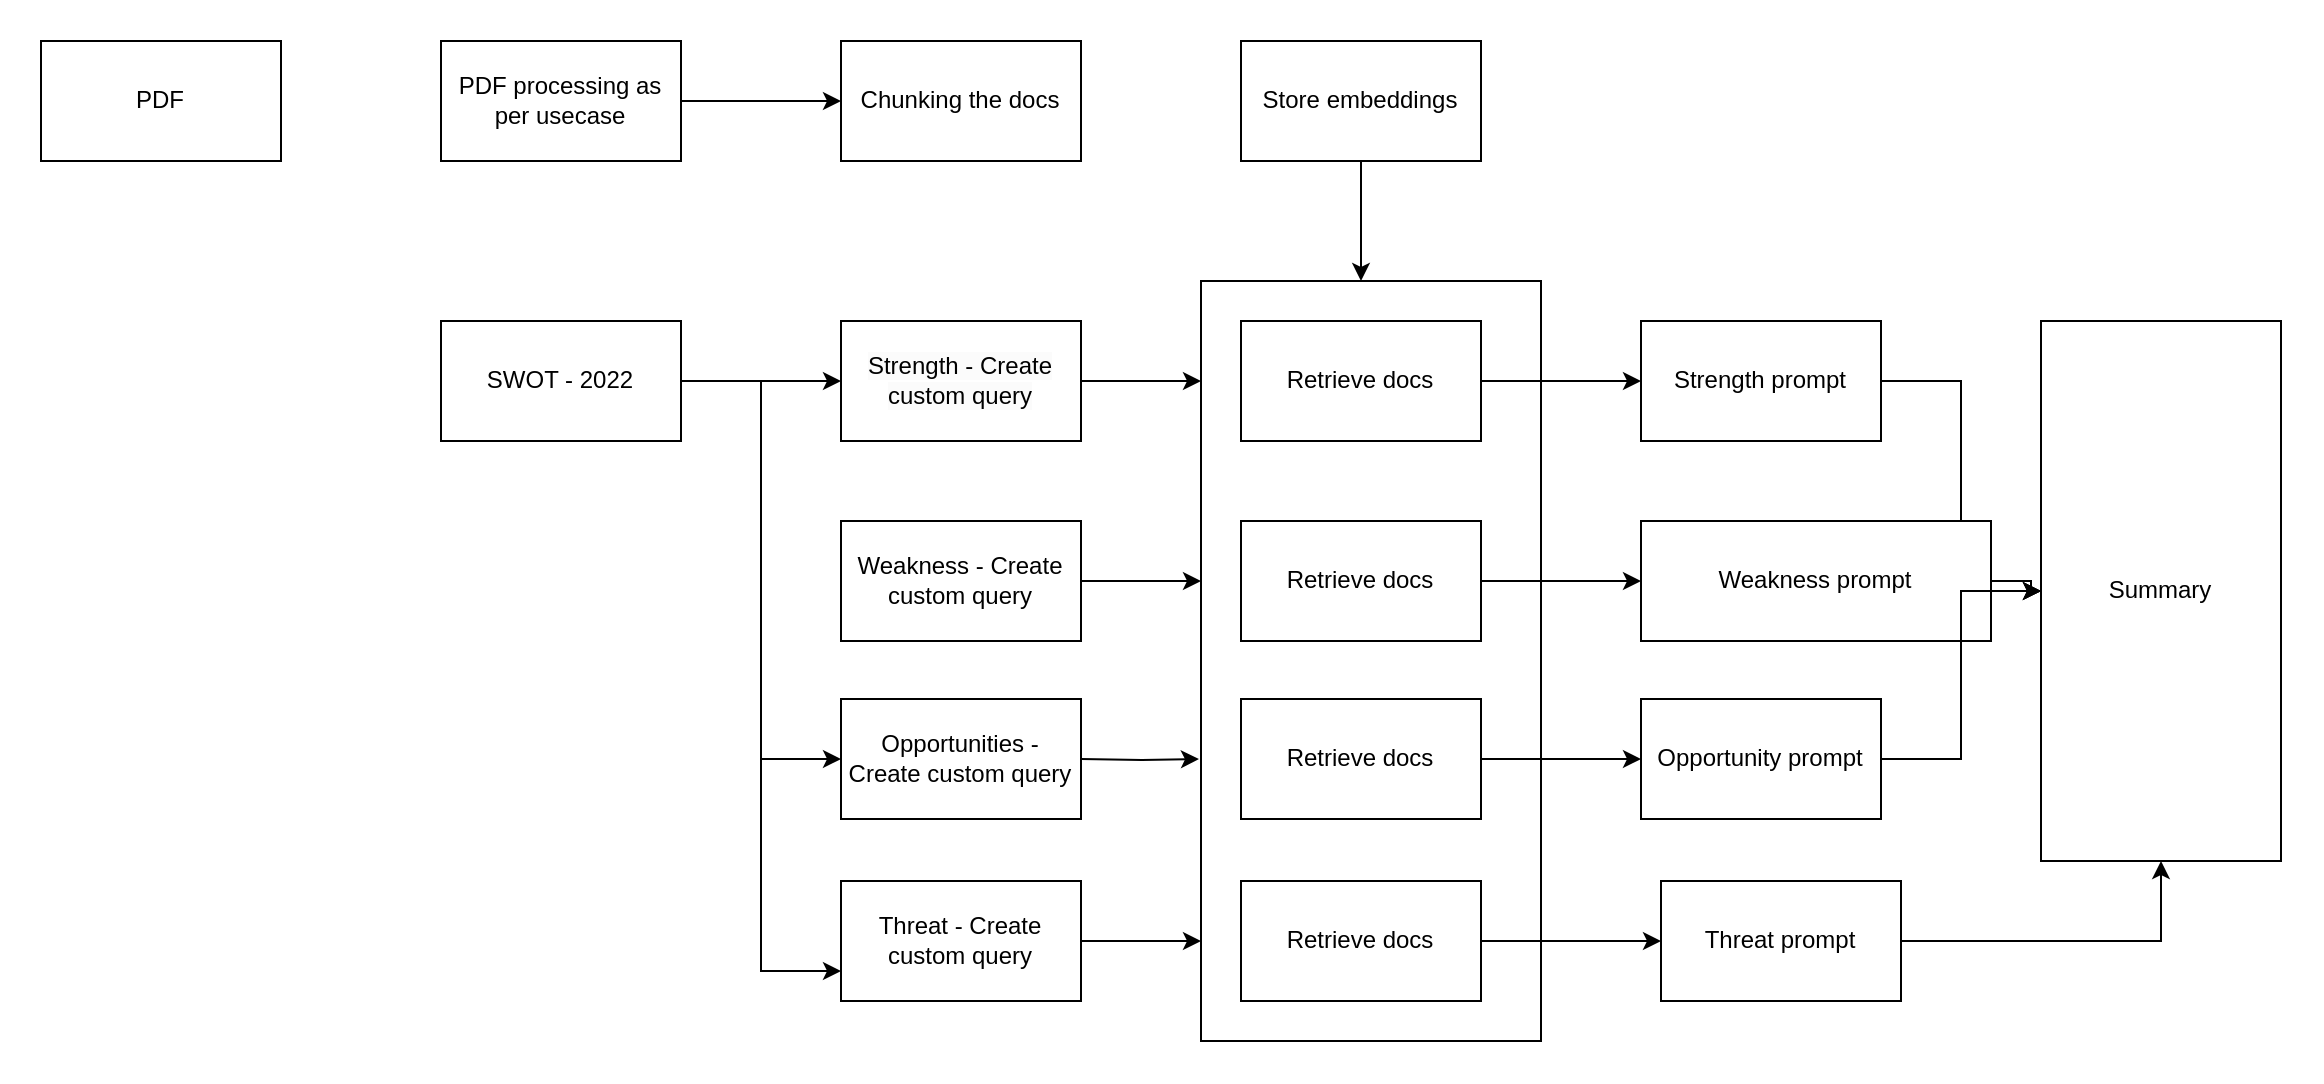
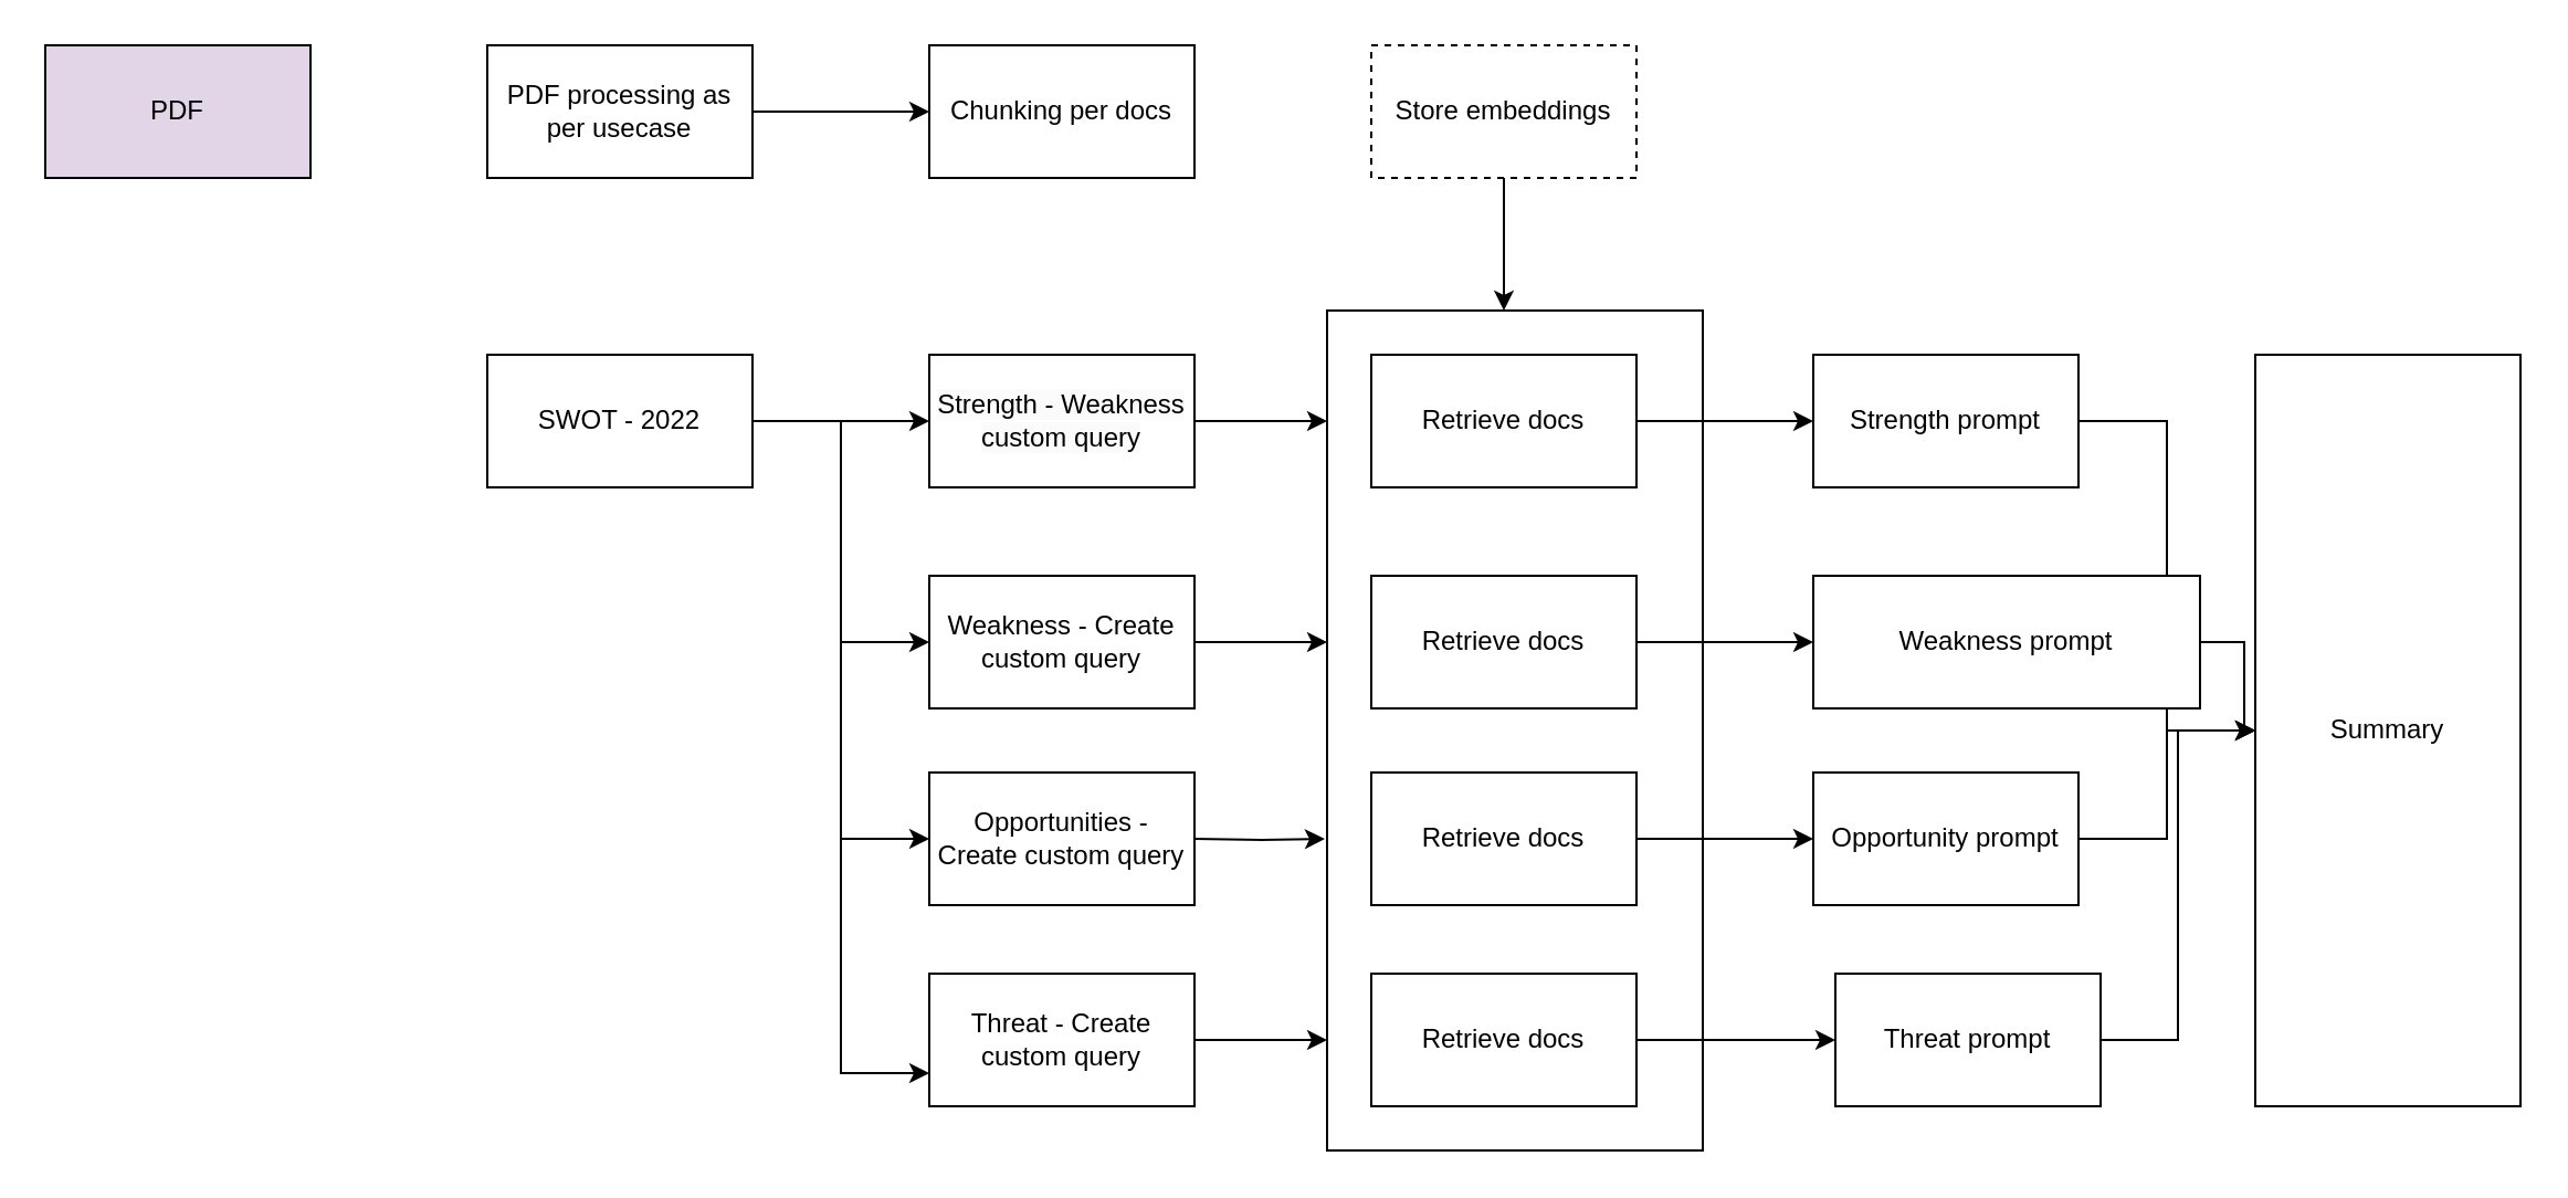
- <mxCell id="3" value="PDF" style="rounded=0;whiteSpace=wrap;html=1;" vertex="1" parent="1"><mxGeometry x="20" y="20" width="120" height="60" as="geometry" /></mxCell>
+ <mxCell id="3" value="PDF" style="rounded=0;whiteSpace=wrap;html=1;fillColor=#e1d5e7;" vertex="1" parent="1"><mxGeometry x="20" y="20" width="120" height="60" as="geometry" /></mxCell>
- <mxCell id="6" value="Chunking the docs" style="rounded=0;whiteSpace=wrap;html=1;" vertex="1" parent="1"><mxGeometry x="420" y="20" width="120" height="60" as="geometry" /></mxCell>
+ <mxCell id="6" value="Chunking per docs" style="rounded=0;whiteSpace=wrap;html=1;" vertex="1" parent="1"><mxGeometry x="420" y="20" width="120" height="60" as="geometry" /></mxCell>
- <mxCell id="8" value="Store embeddings" style="rounded=0;whiteSpace=wrap;html=1;" vertex="1" parent="1"><mxGeometry x="620" y="20" width="120" height="60" as="geometry" /></mxCell>
+ <mxCell id="8" value="Store embeddings" style="rounded=0;whiteSpace=wrap;html=1;dashed=1;" vertex="1" parent="1"><mxGeometry x="620" y="20" width="120" height="60" as="geometry" /></mxCell>
- <mxCell id="15" value="&lt;meta charset=&quot;utf-8&quot;&gt;&lt;span style=&quot;color: rgb(0, 0, 0); font-family: Helvetica; font-size: 12px; font-style: normal; font-variant-ligatures: normal; font-variant-caps: normal; font-weight: 400; letter-spacing: normal; orphans: 2; text-align: center; text-indent: 0px; text-transform: none; widows: 2; word-spacing: 0px; -webkit-text-stroke-width: 0px; white-space: normal; background-color: rgb(251, 251, 251); text-decoration-thickness: initial; text-decoration-style: initial; text-decoration-color: initial; display: inline !important; float: none;&quot;&gt;Strength - Create custom query&lt;/span&gt;" style="rounded=0;whiteSpace=wrap;html=1;" vertex="1" parent="1"><mxGeometry x="420" y="160" width="120" height="60" as="geometry" /></mxCell>
+ <mxCell id="15" value="&lt;meta charset=&quot;utf-8&quot;&gt;&lt;span style=&quot;color: rgb(0, 0, 0); font-family: Helvetica; font-size: 12px; font-style: normal; font-variant-ligatures: normal; font-variant-caps: normal; font-weight: 400; letter-spacing: normal; orphans: 2; text-align: center; text-indent: 0px; text-transform: none; widows: 2; word-spacing: 0px; -webkit-text-stroke-width: 0px; white-space: normal; background-color: rgb(251, 251, 251); text-decoration-thickness: initial; text-decoration-style: initial; text-decoration-color: initial; display: inline !important; float: none;&quot;&gt;Strength - Weakness custom query&lt;/span&gt;" style="rounded=0;whiteSpace=wrap;html=1;" vertex="1" parent="1"><mxGeometry x="420" y="160" width="120" height="60" as="geometry" /></mxCell>
+ <mxCell id="10" value="" style="edgeStyle=orthogonalEdgeStyle;rounded=0;orthogonalLoop=1;jettySize=auto;html=1;" edge="1" parent="1" source="13" target="16"><mxGeometry relative="1" as="geometry"><Array as="points"><mxPoint x="380" y="190" /><mxPoint x="380" y="290" /></Array></mxGeometry></mxCell>
- <mxCell id="38" value="Summary" style="rounded=0;whiteSpace=wrap;html=1;" vertex="1" parent="1"><mxGeometry x="1020" y="160" width="120" height="270" as="geometry" /></mxCell>
+ <mxCell id="38" value="Summary" style="rounded=0;whiteSpace=wrap;html=1;" vertex="1" parent="1"><mxGeometry x="1020" y="160" width="120" height="340" as="geometry" /></mxCell>
